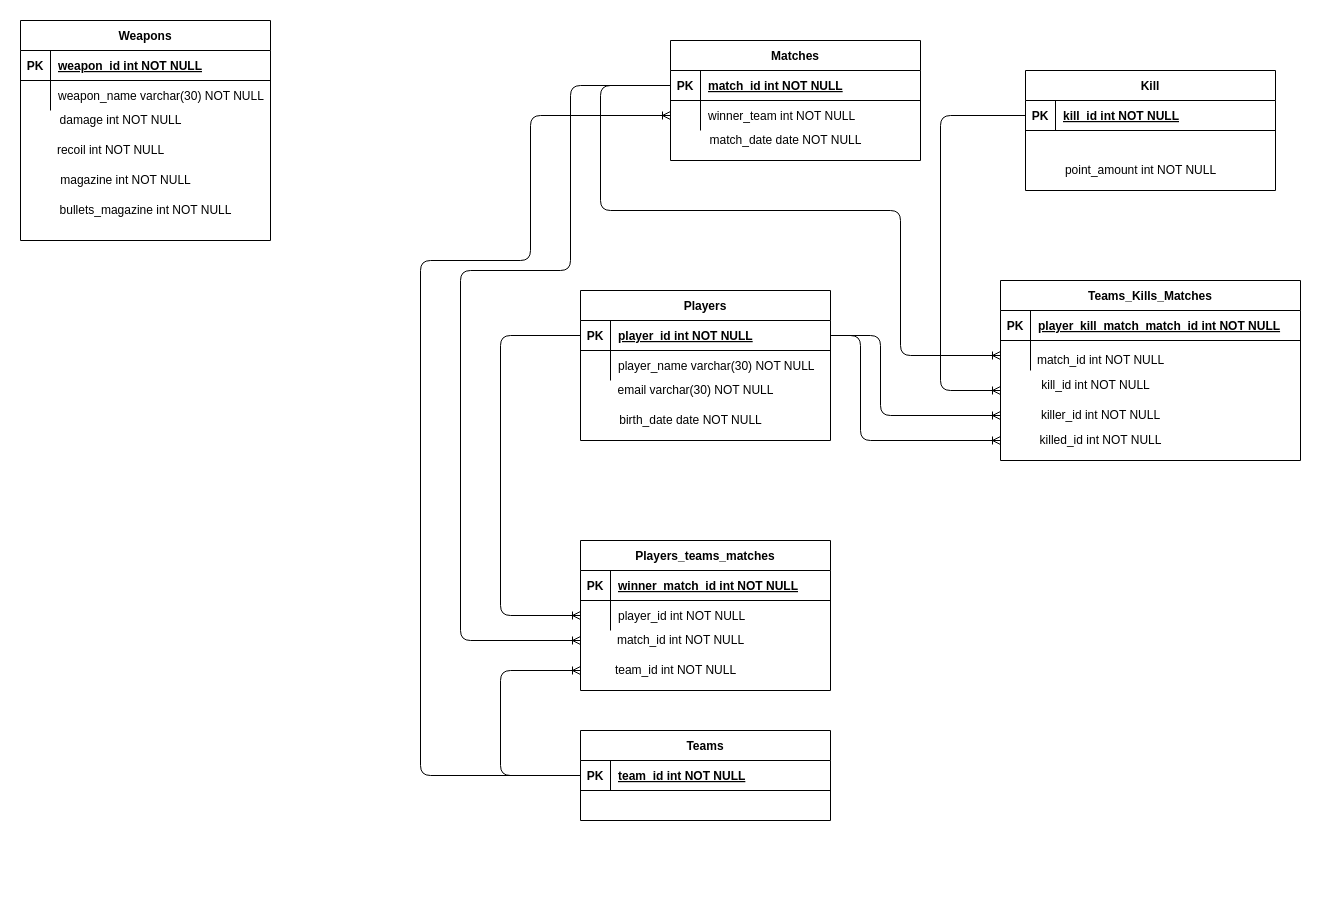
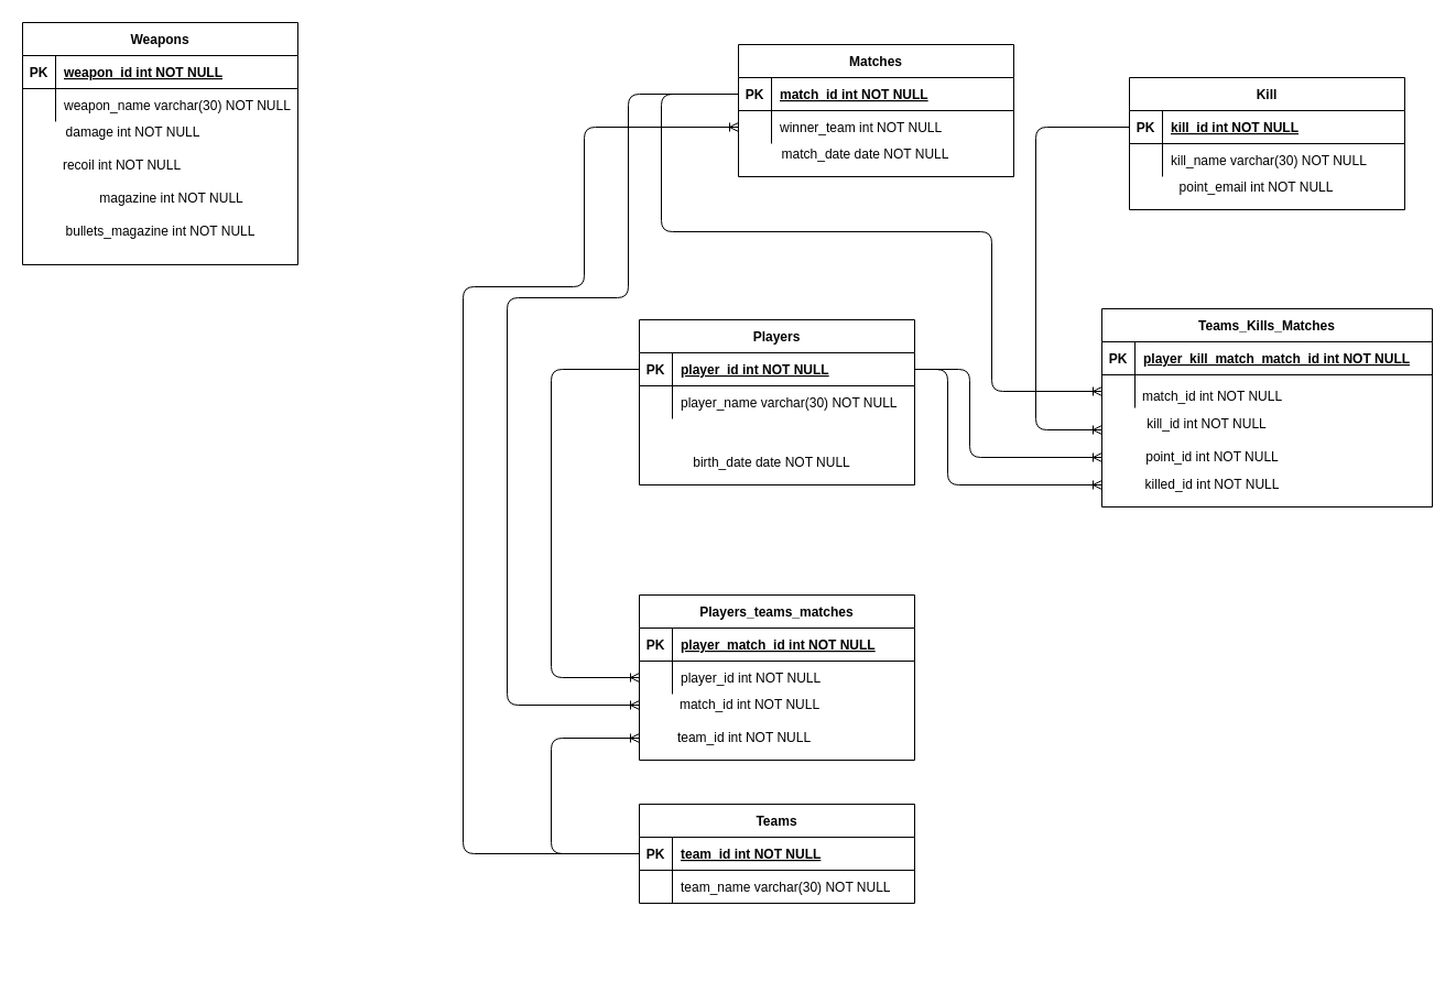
+ <mxCell id="21" value="kill_name varchar(30) NOT NULL" style="shape=partialRectangle;overflow=hidden;connectable=0;fillColor=none;top=0;left=0;bottom=0;right=0;align=left;spacingLeft=6;" parent="19" vertex="1"><mxGeometry x="30" width="220" height="30" as="geometry" /></mxCell>
- <mxCell id="22" value="point_amount int NOT NULL" style="text;html=1;align=center;verticalAlign=middle;resizable=0;points=[];autosize=1;" parent="14" vertex="1"><mxGeometry x="30" y="90" width="170" height="20" as="geometry" /></mxCell>
+ <mxCell id="22" value="point_email int NOT NULL" style="text;html=1;align=center;verticalAlign=middle;resizable=0;points=[];autosize=1;" parent="14" vertex="1"><mxGeometry x="30" y="90" width="170" height="20" as="geometry" /></mxCell>
- <mxCell id="12" value="magazine int NOT NULL" style="text;html=1;align=center;verticalAlign=middle;resizable=0;points=[];autosize=1;" parent="2" vertex="1"><mxGeometry x="30" y="150" width="150" height="20" as="geometry" /></mxCell>
+ <mxCell id="12" value="magazine int NOT NULL" style="text;html=1;align=center;verticalAlign=middle;resizable=0;points=[];autosize=1;" parent="2" vertex="1"><mxGeometry x="60" y="150" width="150" height="20" as="geometry" /></mxCell>
- <mxCell id="63" value="email varchar(30) NOT NULL" style="text;html=1;align=center;verticalAlign=middle;resizable=0;points=[];autosize=1;" parent="55" vertex="1"><mxGeometry x="30" y="90" width="170" height="20" as="geometry" /></mxCell>
- <mxCell id="53" value="killer_id int NOT NULL" style="text;html=1;align=center;verticalAlign=middle;resizable=0;points=[];autosize=1;" parent="43" vertex="1"><mxGeometry x="35" y="125" width="130" height="20" as="geometry" /></mxCell>
+ <mxCell id="53" value="point_id int NOT NULL" style="text;html=1;align=center;verticalAlign=middle;resizable=0;points=[];autosize=1;" parent="43" vertex="1"><mxGeometry x="35" y="125" width="130" height="20" as="geometry" /></mxCell>
- <mxCell id="64" value="birth_date date NOT NULL" style="text;html=1;align=center;verticalAlign=middle;resizable=0;points=[];autosize=1;" parent="55" vertex="1"><mxGeometry x="30" y="120" width="160" height="20" as="geometry" /></mxCell>
+ <mxCell id="64" value="birth_date date NOT NULL" style="text;html=1;align=center;verticalAlign=middle;resizable=0;points=[];autosize=1;" parent="55" vertex="1"><mxGeometry x="40" y="120" width="160" height="20" as="geometry" /></mxCell>
- <mxCell id="30" value="winner_match_id int NOT NULL " style="shape=partialRectangle;overflow=hidden;connectable=0;fillColor=none;top=0;left=0;bottom=0;right=0;align=left;spacingLeft=6;fontStyle=5;" parent="28" vertex="1"><mxGeometry x="30" width="220" height="30" as="geometry" /></mxCell>
+ <mxCell id="30" value="player_match_id int NOT NULL " style="shape=partialRectangle;overflow=hidden;connectable=0;fillColor=none;top=0;left=0;bottom=0;right=0;align=left;spacingLeft=6;fontStyle=5;" parent="28" vertex="1"><mxGeometry x="30" width="220" height="30" as="geometry" /></mxCell>
+ <mxCell id="42" value="team_name varchar(30) NOT NULL" style="shape=partialRectangle;overflow=hidden;connectable=0;fillColor=none;top=0;left=0;bottom=0;right=0;align=left;spacingLeft=6;" parent="40" vertex="1"><mxGeometry x="30" width="220" height="30" as="geometry" /></mxCell>
